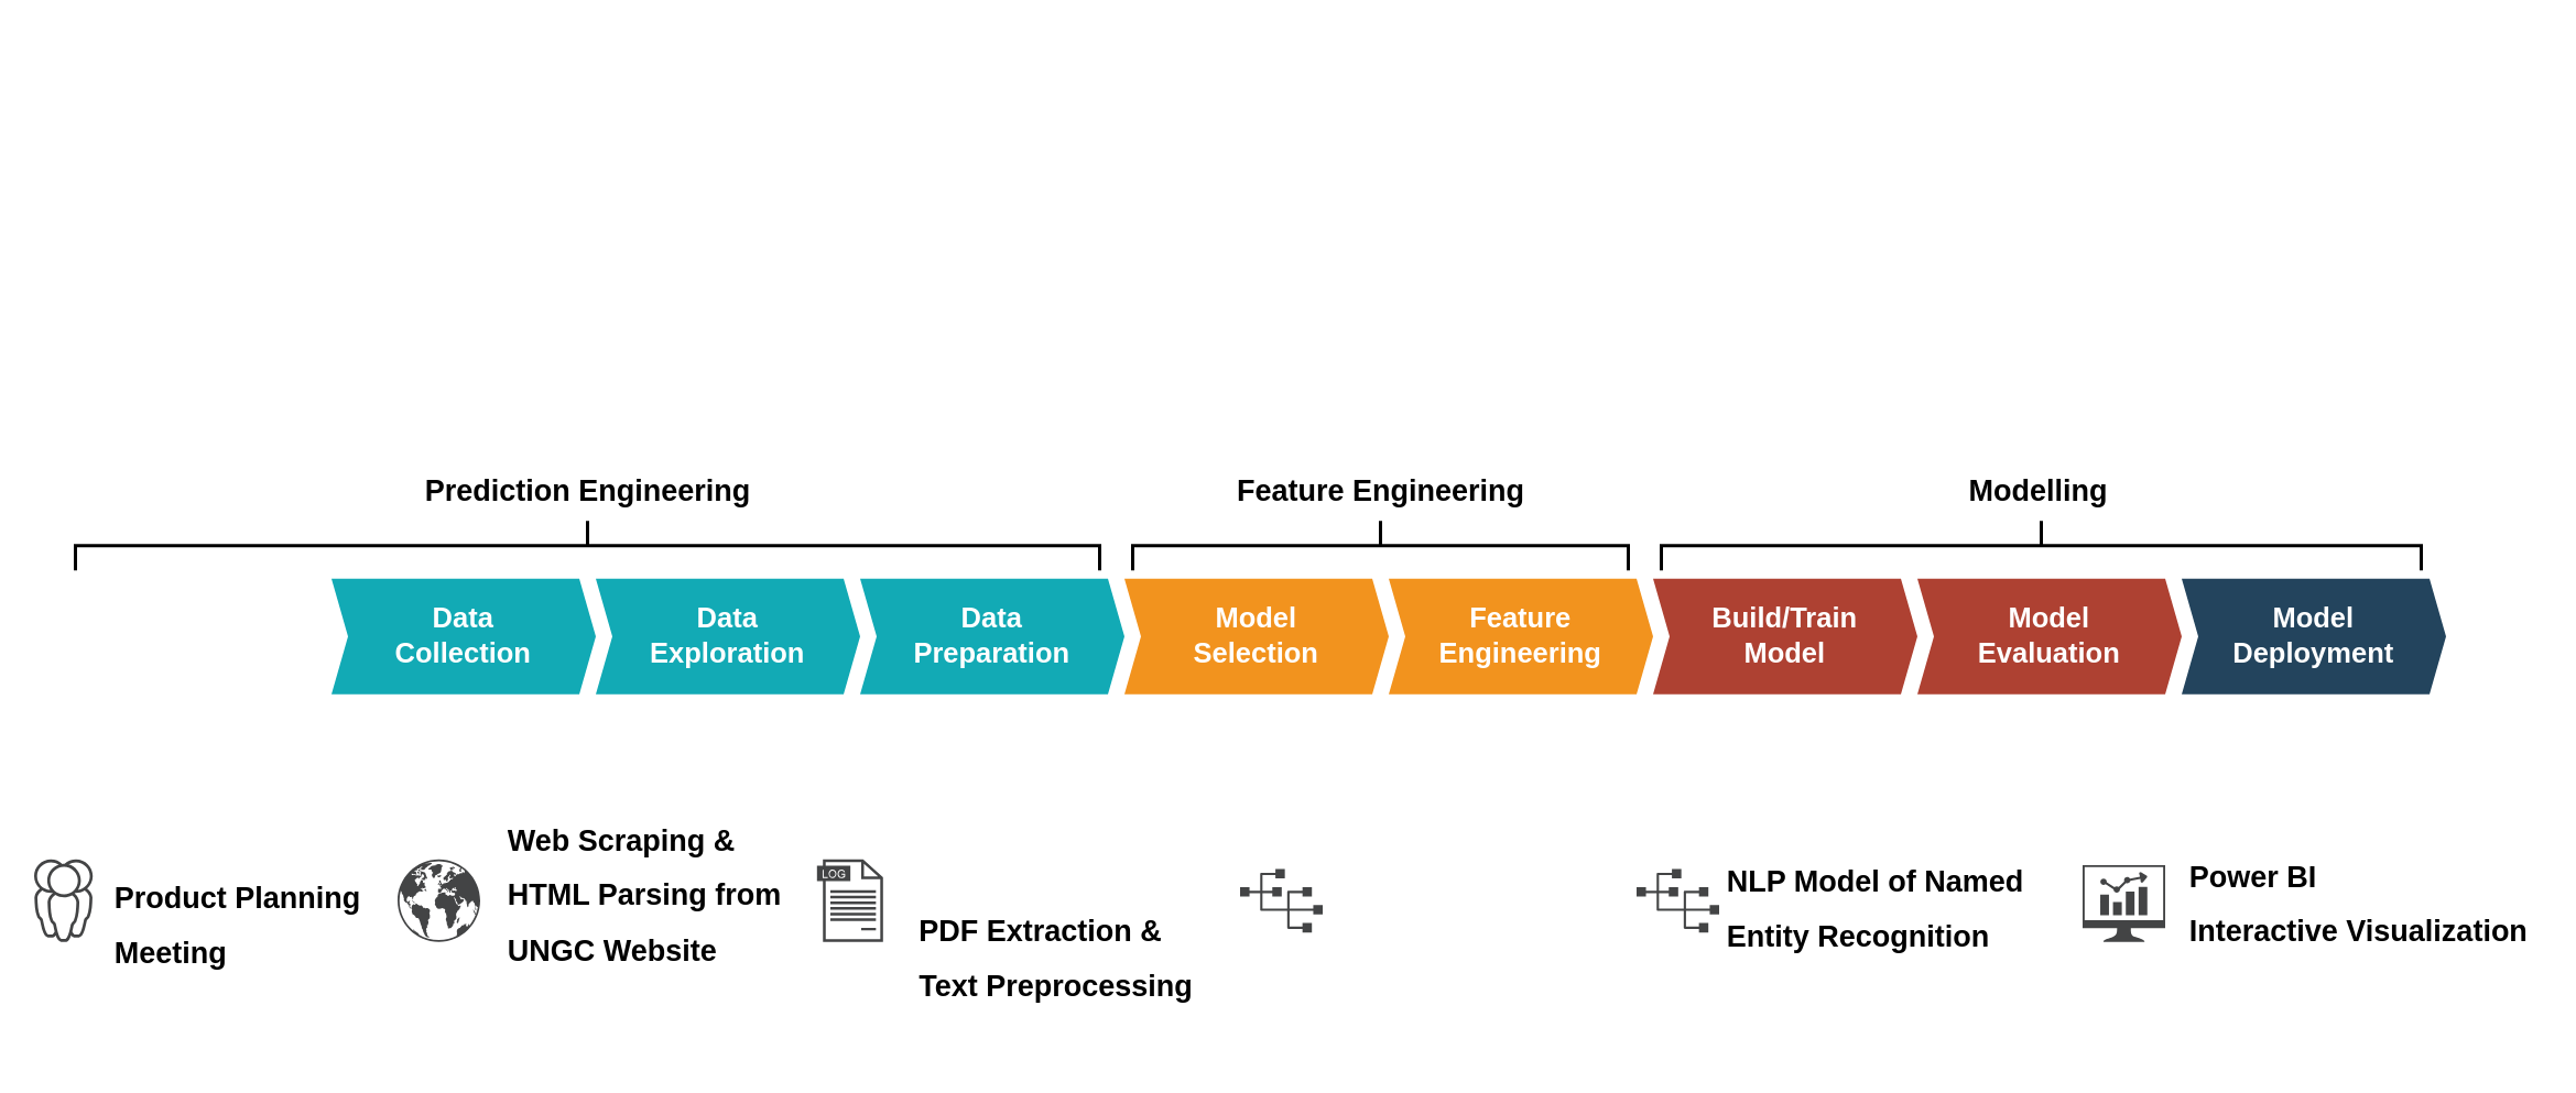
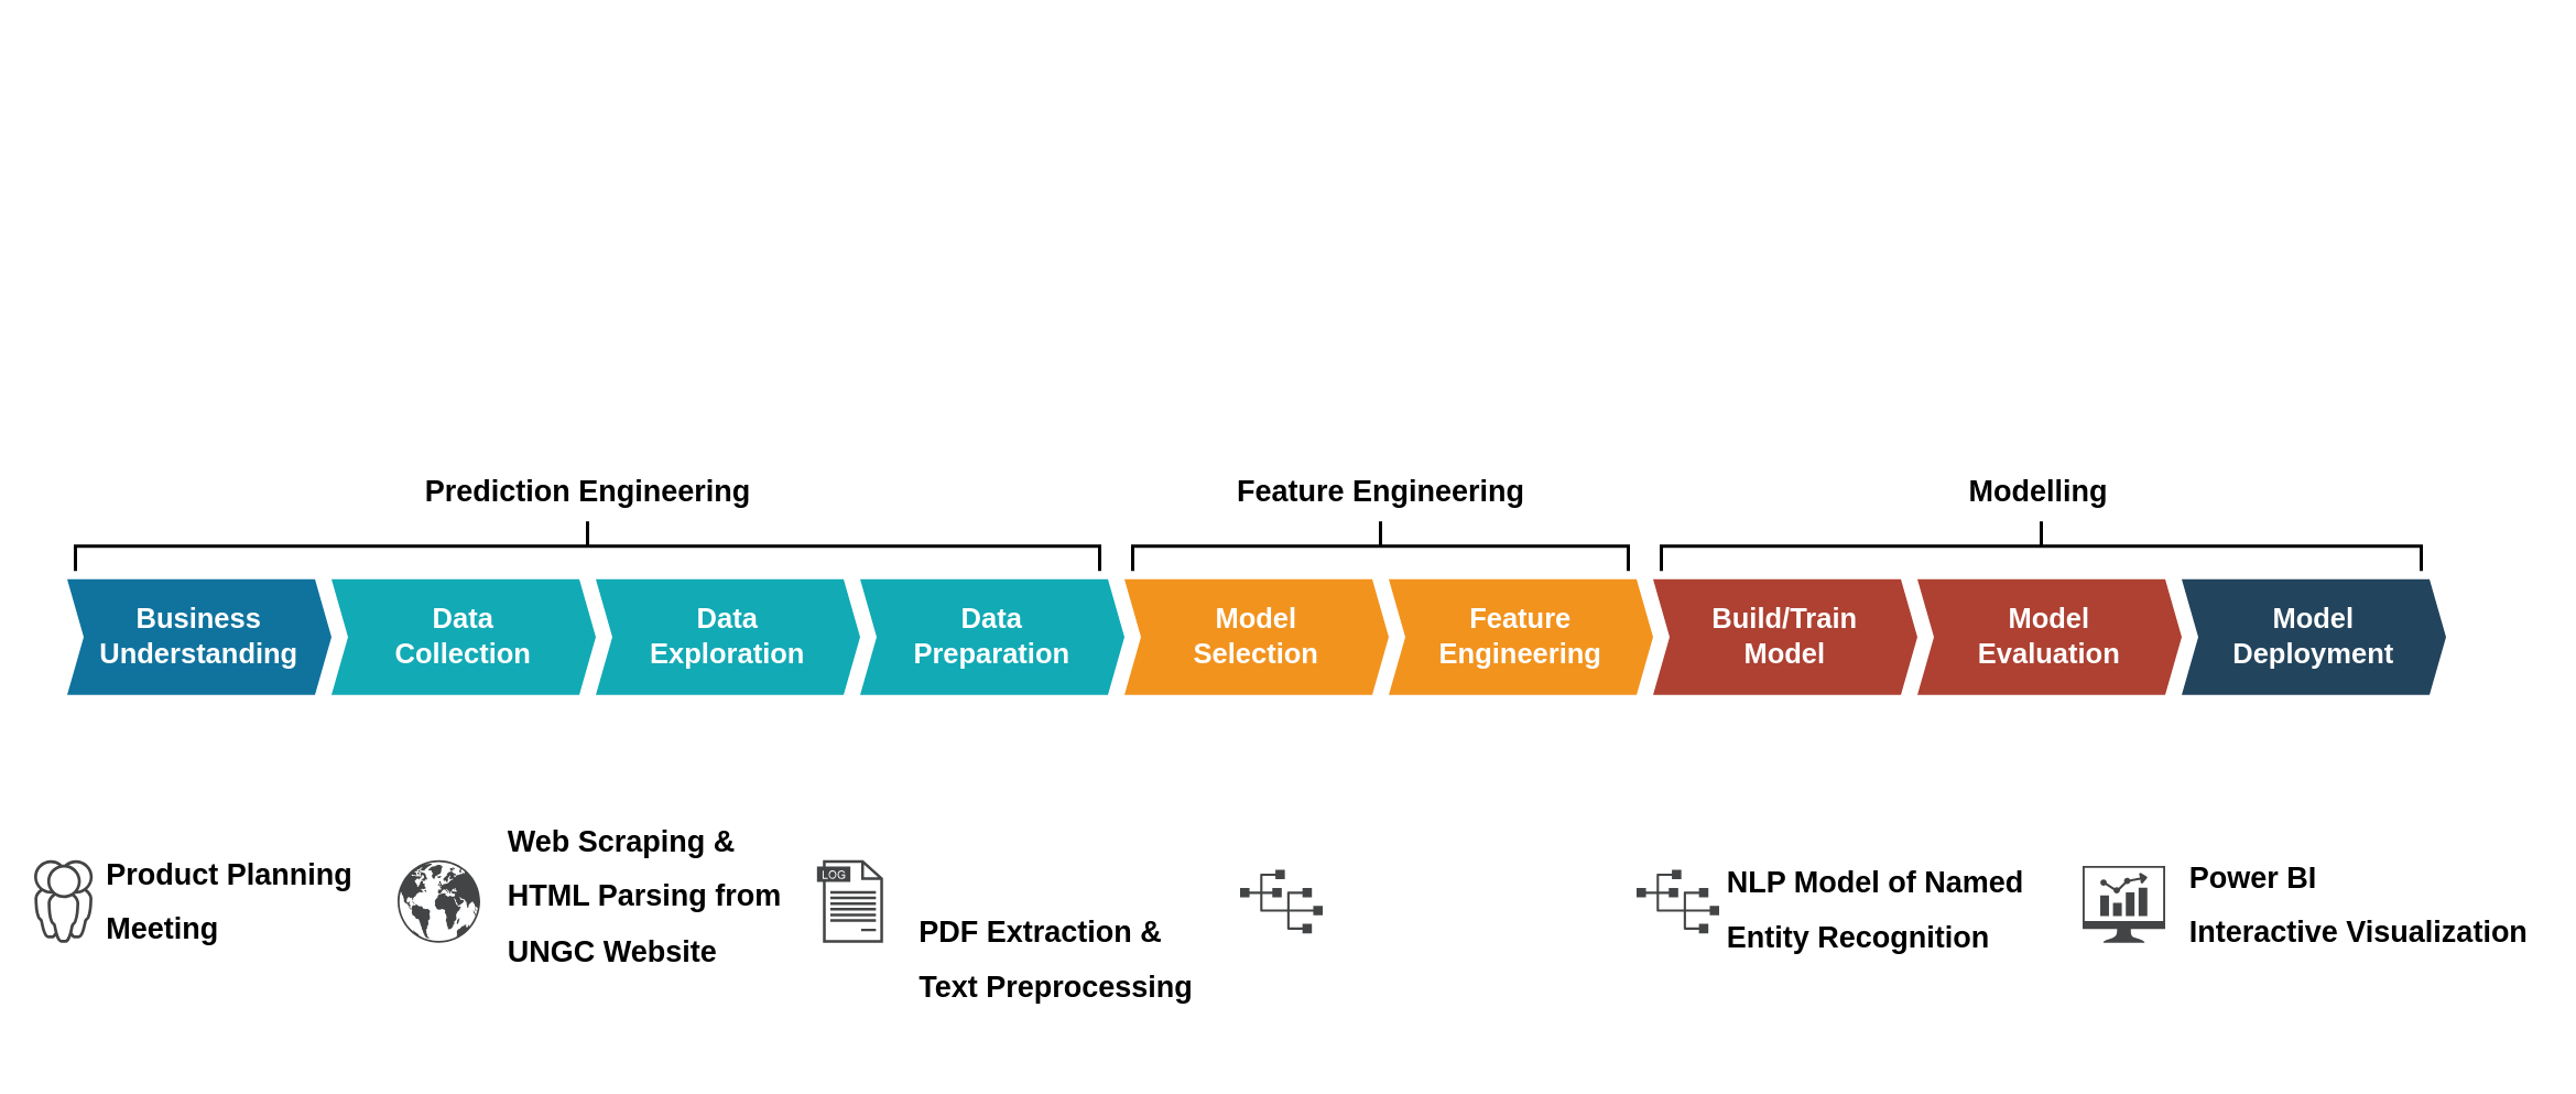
+ <mxCell id="3" value="Business&lt;br&gt;Understanding" style="shape=step;perimeter=stepPerimeter;whiteSpace=wrap;html=1;fixedSize=1;size=10;fillColor=#10739E;strokeColor=none;fontSize=17;fontColor=#FFFFFF;fontStyle=1;align=center;rounded=0;" parent="1" vertex="1"><mxGeometry x="40" y="350" width="160" height="70" as="geometry" /></mxCell>
- <mxCell id="2" value="&lt;h1 style=&quot;text-align: left&quot;&gt;&lt;font style=&quot;font-size: 18px&quot;&gt;Product Planning Meeting&lt;/font&gt;&lt;/h1&gt;" style="text;html=1;spacing=5;spacingTop=-20;whiteSpace=wrap;overflow=hidden;strokeWidth=2;fillColor=none;gradientColor=none;fontSize=14;align=center;" parent="1" vertex="1"><mxGeometry x="65" y="515" width="160" height="90" as="geometry" /></mxCell>
+ <mxCell id="2" value="&lt;h1 style=&quot;text-align: left&quot;&gt;&lt;font style=&quot;font-size: 18px&quot;&gt;Product Planning Meeting&lt;/font&gt;&lt;/h1&gt;" style="text;html=1;spacing=5;spacingTop=-20;whiteSpace=wrap;overflow=hidden;strokeWidth=2;fillColor=none;gradientColor=none;fontSize=14;align=center;" parent="1" vertex="1"><mxGeometry x="60" y="500" width="160" height="90" as="geometry" /></mxCell>
